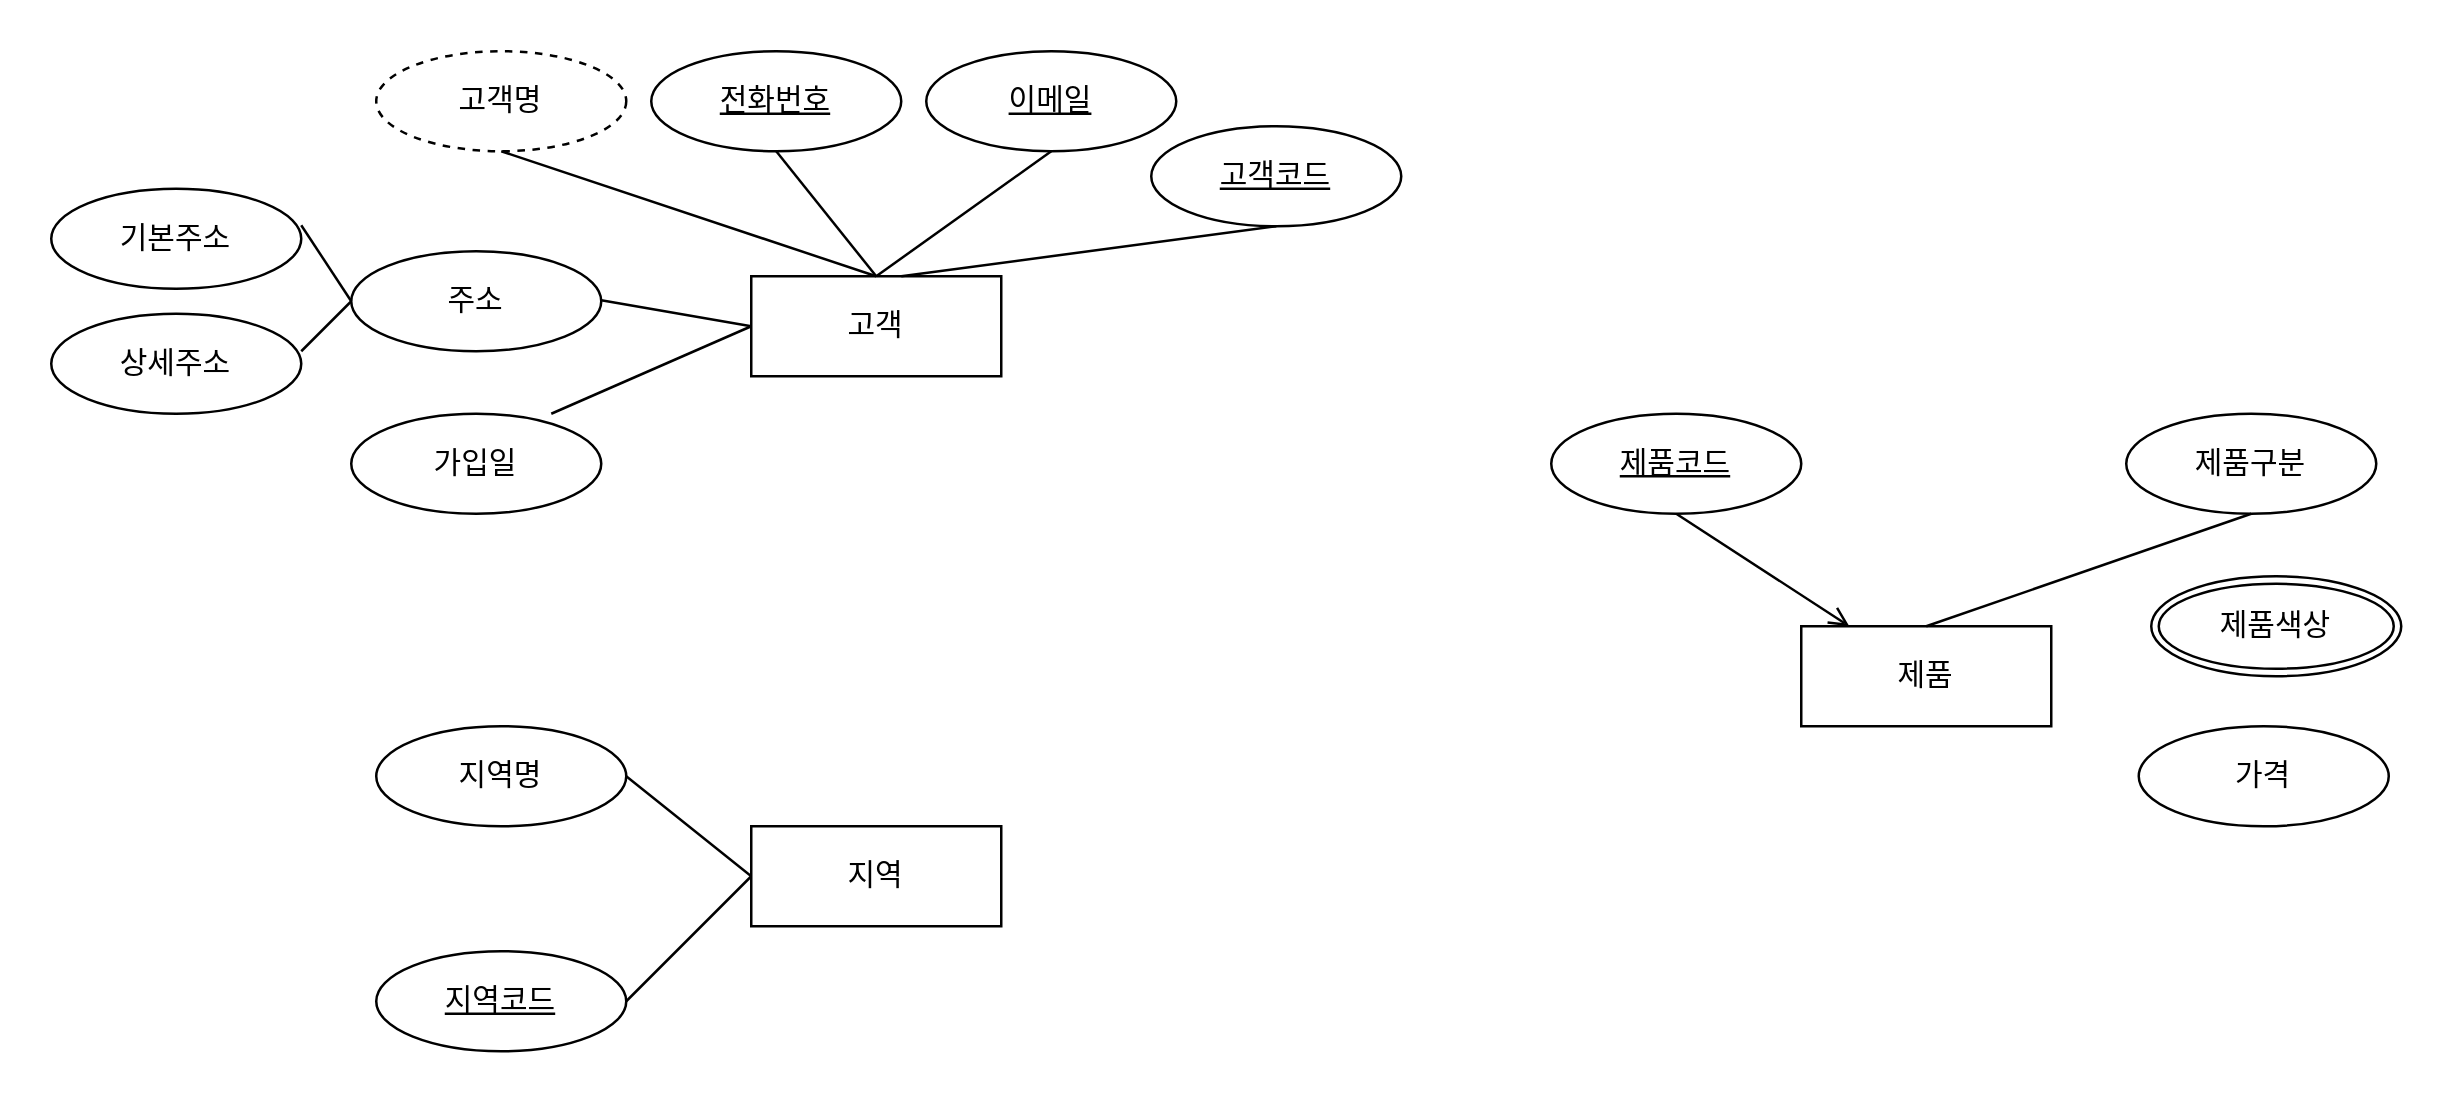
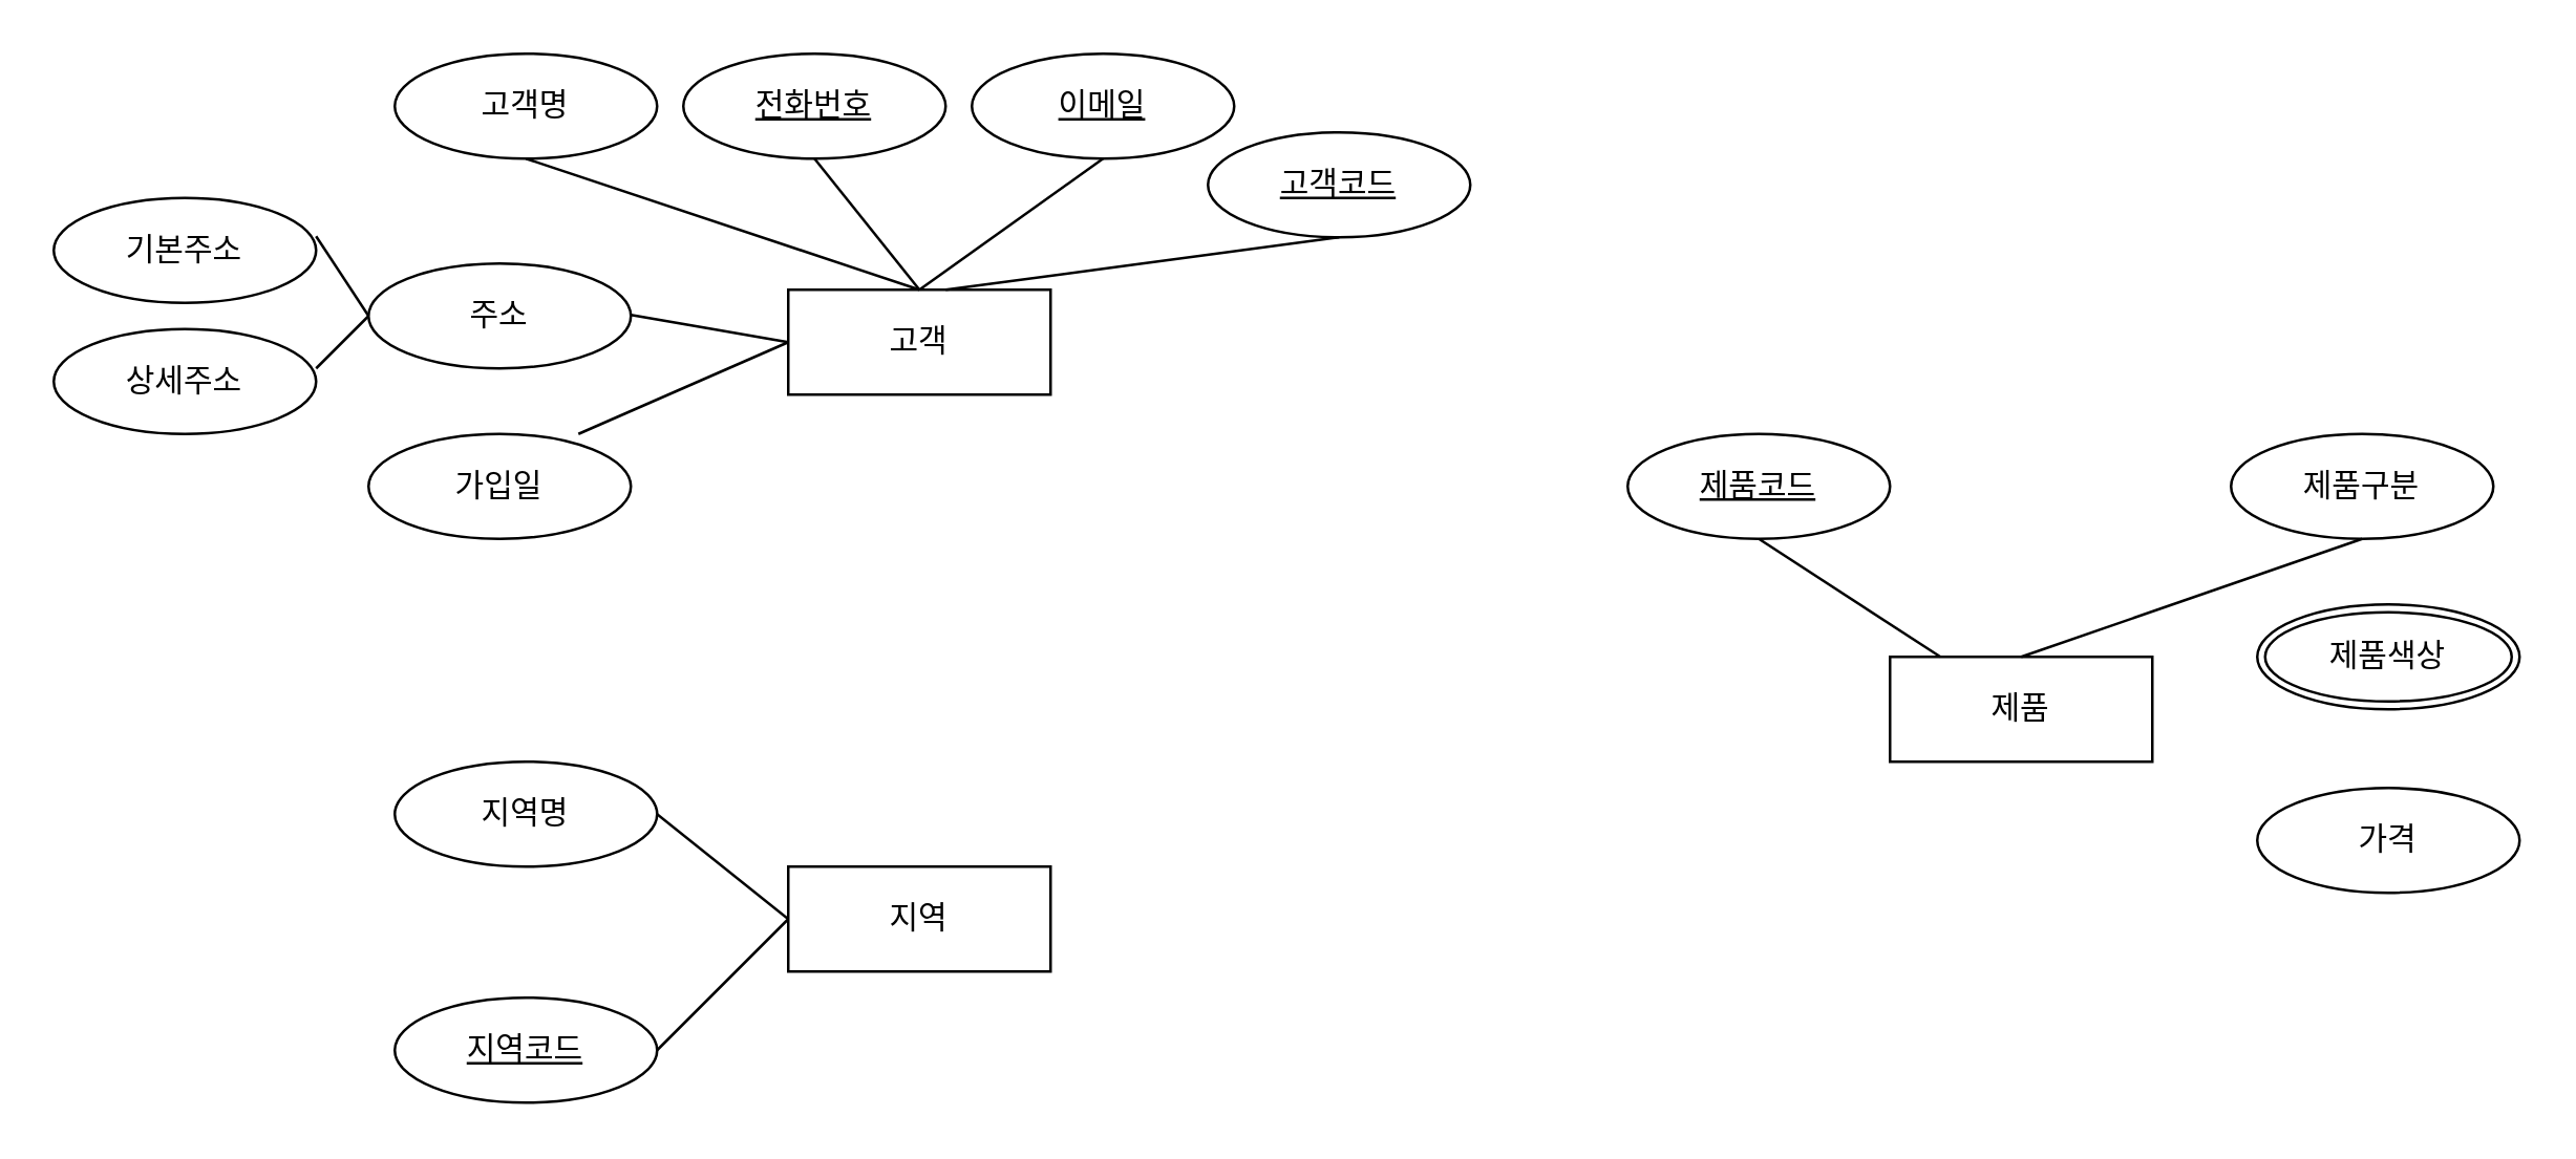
- <mxCell id="3" value="고객명" style="ellipse;whiteSpace=wrap;html=1;align=center;dashed=1;" parent="1" vertex="1"><mxGeometry x="150" y="20" width="100" height="40" as="geometry" /></mxCell>
+ <mxCell id="3" value="고객명" style="ellipse;whiteSpace=wrap;html=1;align=center;" parent="1" vertex="1"><mxGeometry x="150" y="20" width="100" height="40" as="geometry" /></mxCell>
- <mxCell id="26" value="" style="endArrow=open;html=1;rounded=0;exitX=0.5;exitY=1;exitDx=0;exitDy=0;" edge="1" parent="1" source="25" target="23"><mxGeometry relative="1" as="geometry"><mxPoint x="610" y="250" as="sourcePoint" /><mxPoint x="770" y="250" as="targetPoint" /></mxGeometry></mxCell>
+ <mxCell id="26" value="" style="endArrow=none;html=1;rounded=0;exitX=0.5;exitY=1;exitDx=0;exitDy=0;" edge="1" parent="1" source="25" target="23"><mxGeometry relative="1" as="geometry"><mxPoint x="610" y="250" as="sourcePoint" /><mxPoint x="770" y="250" as="targetPoint" /></mxGeometry></mxCell>
- <mxCell id="29" value="가격" style="ellipse;whiteSpace=wrap;html=1;align=center;" vertex="1" parent="1"><mxGeometry x="855" y="290" width="100" height="40" as="geometry" /></mxCell>
+ <mxCell id="29" value="가격" style="ellipse;whiteSpace=wrap;html=1;align=center;" vertex="1" parent="1"><mxGeometry x="860" y="300" width="100" height="40" as="geometry" /></mxCell>
